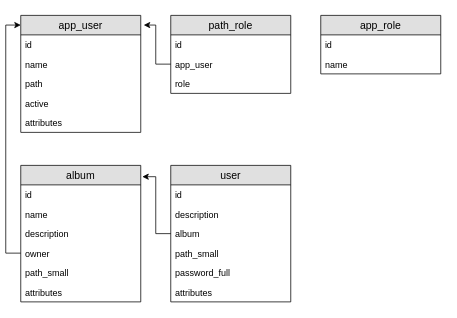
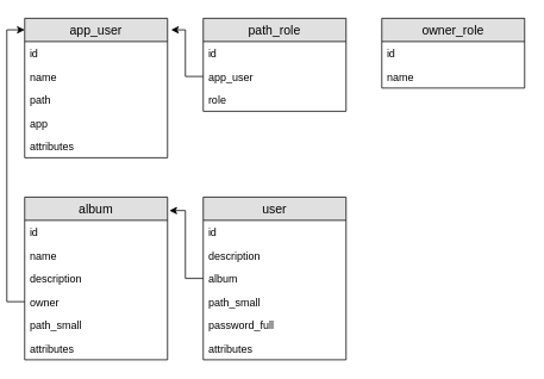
- <mxCell id="8" value="app_role" style="swimlane;fontStyle=0;childLayout=stackLayout;horizontal=1;startSize=26;fillColor=#e0e0e0;horizontalStack=0;resizeParent=1;resizeParentMax=0;resizeLast=0;collapsible=1;marginBottom=0;swimlaneFillColor=#ffffff;align=center;fontSize=14;" vertex="1" parent="1"><mxGeometry x="420" y="20" width="160" height="78" as="geometry" /></mxCell>
+ <mxCell id="8" value="owner_role" style="swimlane;fontStyle=0;childLayout=stackLayout;horizontal=1;startSize=26;fillColor=#e0e0e0;horizontalStack=0;resizeParent=1;resizeParentMax=0;resizeLast=0;collapsible=1;marginBottom=0;swimlaneFillColor=#ffffff;align=center;fontSize=14;" vertex="1" parent="1"><mxGeometry x="420" y="20" width="160" height="78" as="geometry" /></mxCell>
- <mxCell id="6" value="active" style="text;strokeColor=none;fillColor=none;spacingLeft=4;spacingRight=4;overflow=hidden;rotatable=0;points=[[0,0.5],[1,0.5]];portConstraint=eastwest;fontSize=12;" vertex="1" parent="2"><mxGeometry y="104" width="160" height="26" as="geometry" /></mxCell>
+ <mxCell id="6" value="app" style="text;strokeColor=none;fillColor=none;spacingLeft=4;spacingRight=4;overflow=hidden;rotatable=0;points=[[0,0.5],[1,0.5]];portConstraint=eastwest;fontSize=12;" vertex="1" parent="2"><mxGeometry y="104" width="160" height="26" as="geometry" /></mxCell>
